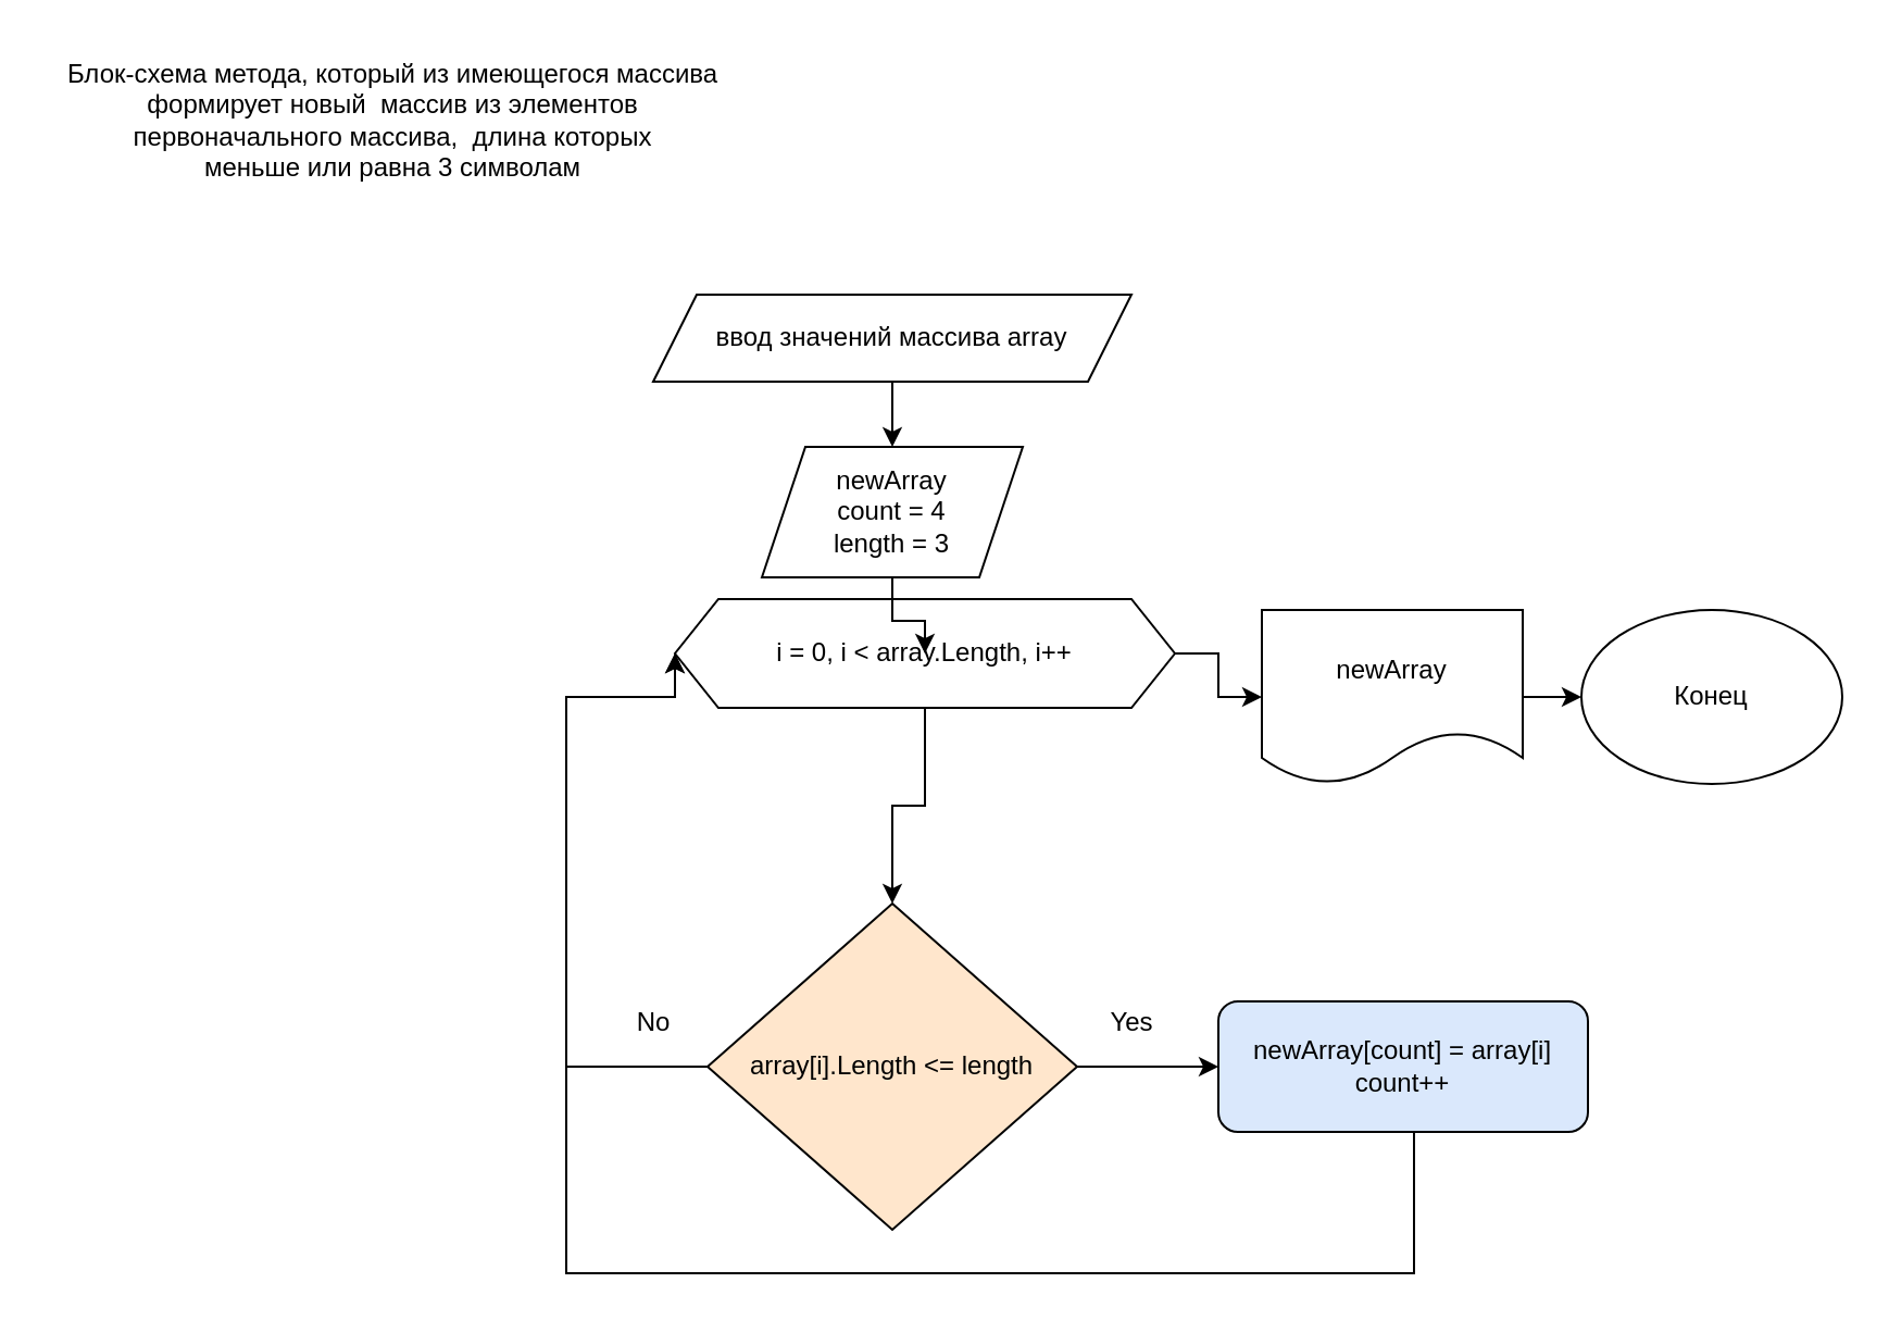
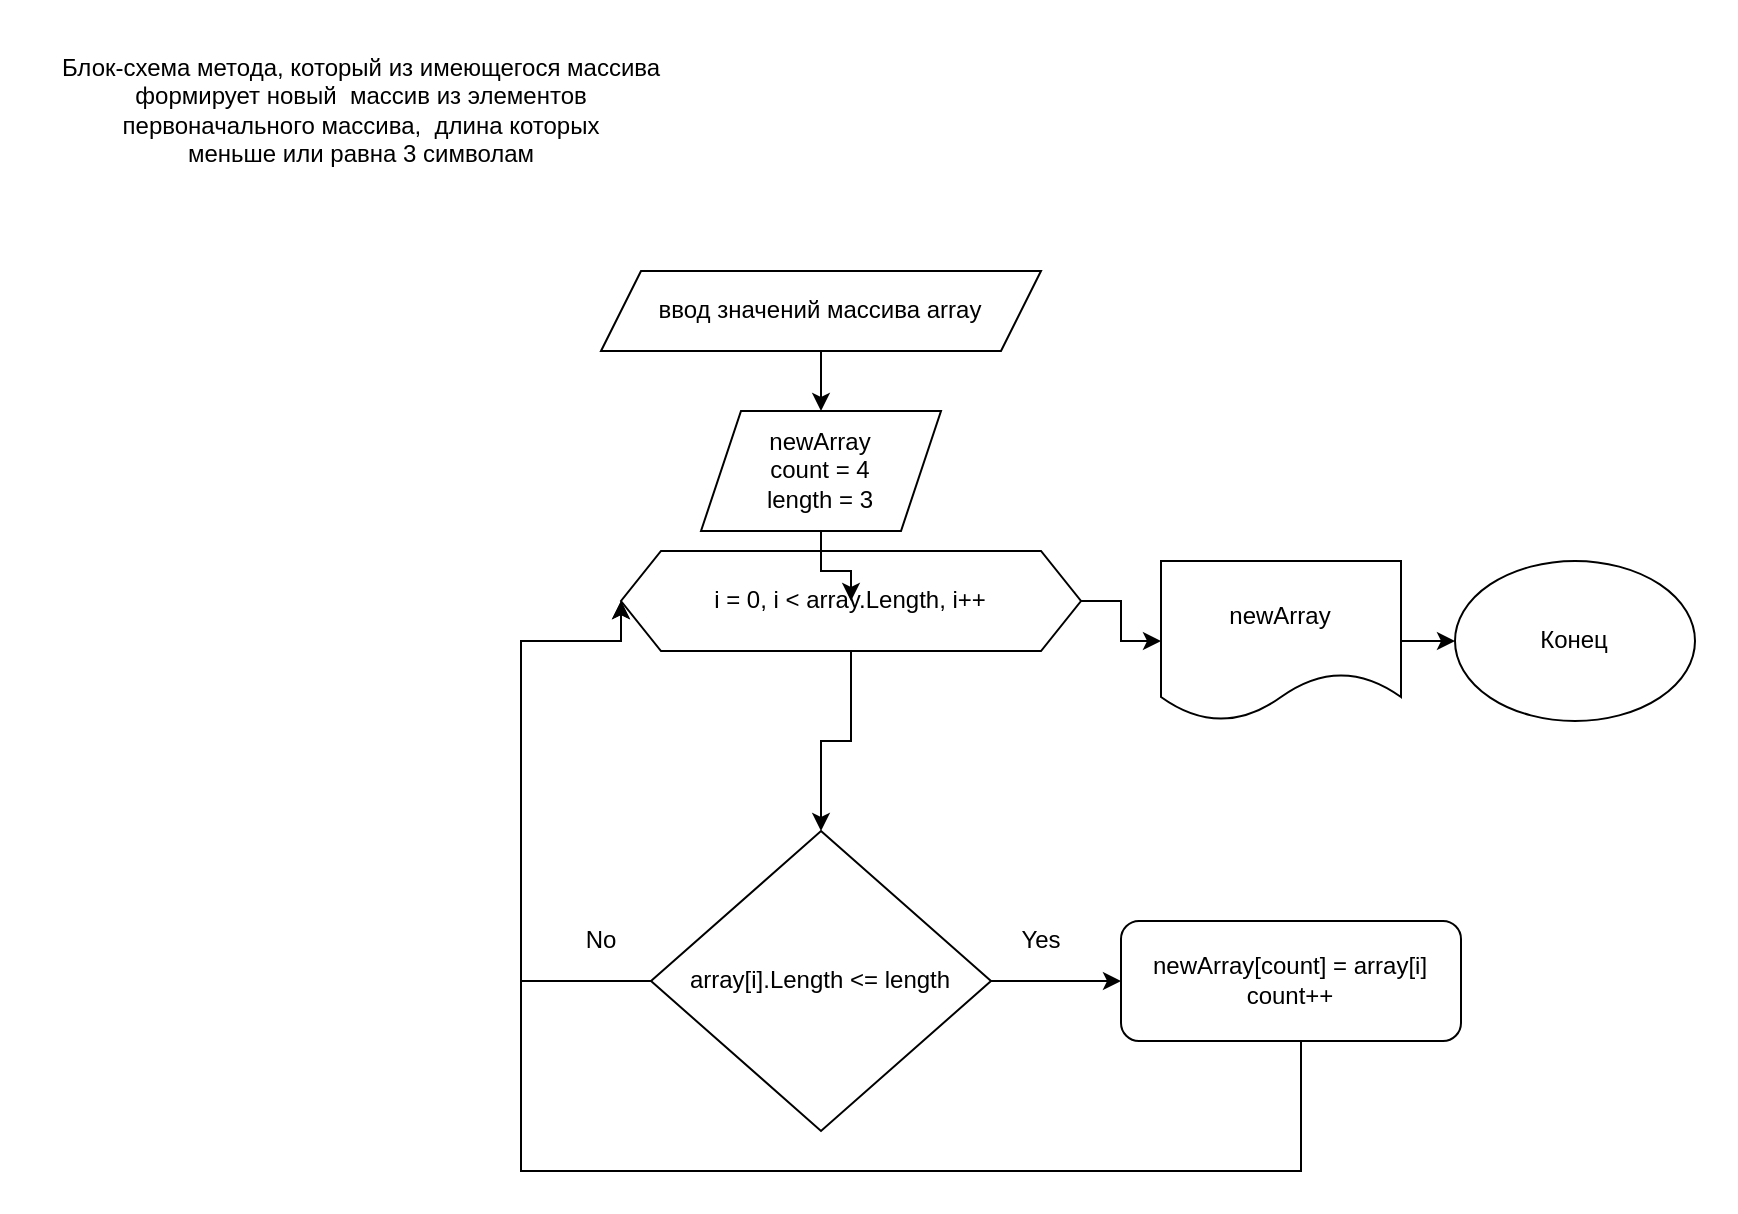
- <mxCell id="9" value="array[i].Length &amp;lt;= length" style="rhombus;whiteSpace=wrap;html=1;fillColor=#ffe6cc;" vertex="1" parent="1"><mxGeometry x="325" y="415" width="170" height="150" as="geometry" /></mxCell>
+ <mxCell id="9" value="array[i].Length &amp;lt;= length" style="rhombus;whiteSpace=wrap;html=1;" vertex="1" parent="1"><mxGeometry x="325" y="415" width="170" height="150" as="geometry" /></mxCell>
- <mxCell id="11" value="newArray[count] = array[i]&lt;br&gt;count++" style="rounded=1;whiteSpace=wrap;html=1;fillColor=#dae8fc;" vertex="1" parent="1"><mxGeometry x="560" y="460" width="170" height="60" as="geometry" /></mxCell>
+ <mxCell id="11" value="newArray[count] = array[i]&lt;br&gt;count++" style="rounded=1;whiteSpace=wrap;html=1;" vertex="1" parent="1"><mxGeometry x="560" y="460" width="170" height="60" as="geometry" /></mxCell>
